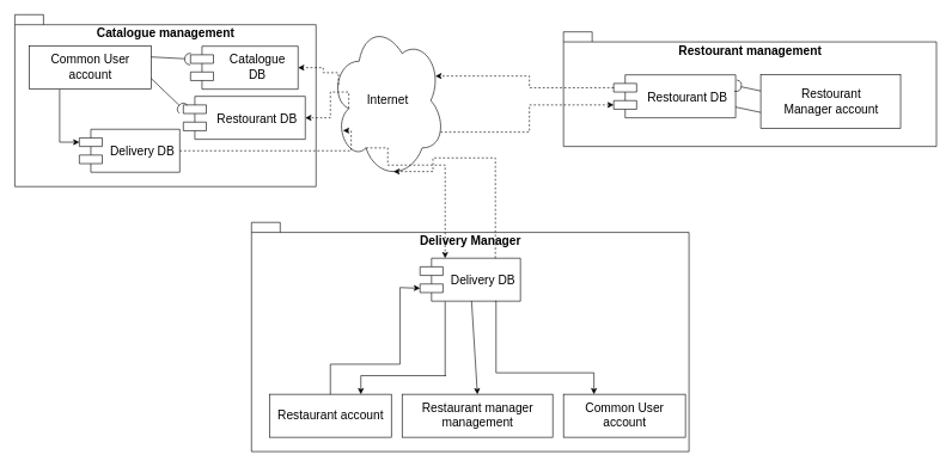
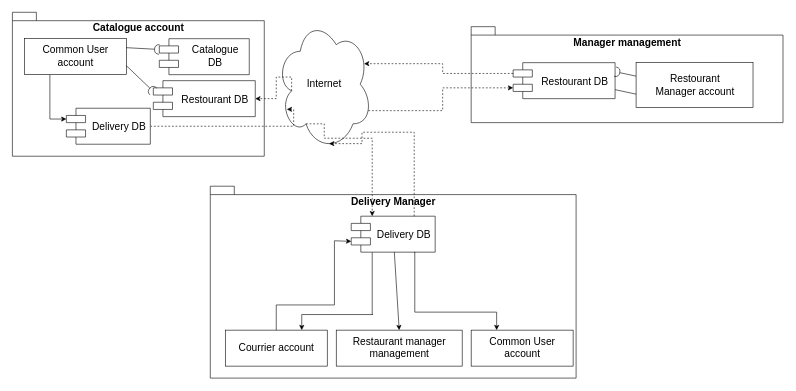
- <mxCell id="3" value="&lt;div&gt;Catalogue management&lt;/div&gt;" style="shape=folder;fontStyle=1;spacingTop=10;tabWidth=40;tabHeight=14;tabPosition=left;html=1;fontFamily=Helvetica;fontSize=17;fontColor=#000000;align=center;strokeColor=#000000;fillColor=#ffffff;verticalAlign=top;" vertex="1" parent="1"><mxGeometry x="20" y="20" width="420" height="240" as="geometry" /></mxCell>
+ <mxCell id="3" value="&lt;div&gt;Catalogue account&lt;/div&gt;" style="shape=folder;fontStyle=1;spacingTop=10;tabWidth=40;tabHeight=14;tabPosition=left;html=1;fontFamily=Helvetica;fontSize=17;fontColor=#000000;align=center;strokeColor=#000000;fillColor=#ffffff;verticalAlign=top;" vertex="1" parent="1"><mxGeometry x="20" y="20" width="420" height="240" as="geometry" /></mxCell>
- <mxCell id="8" value="Restourant management" style="shape=folder;fontStyle=1;spacingTop=10;tabWidth=40;tabHeight=14;tabPosition=left;html=1;fontSize=17;verticalAlign=top;align=center;" vertex="1" parent="1"><mxGeometry x="785" y="44" width="520" height="160" as="geometry" /></mxCell>
+ <mxCell id="8" value="Manager management" style="shape=folder;fontStyle=1;spacingTop=10;tabWidth=40;tabHeight=14;tabPosition=left;html=1;fontSize=17;verticalAlign=top;align=center;" vertex="1" parent="1"><mxGeometry x="785" y="44" width="520" height="160" as="geometry" /></mxCell>
- <mxCell id="4" style="edgeStyle=orthogonalEdgeStyle;rounded=0;jumpSize=0;orthogonalLoop=1;jettySize=auto;html=1;entryX=1;entryY=0.5;entryDx=0;entryDy=0;fontSize=17;dashed=1;exitX=0.07;exitY=0.4;exitDx=0;exitDy=0;exitPerimeter=0;align=center;" edge="1" parent="1" source="2" target="7"><mxGeometry relative="1" as="geometry"><Array as="points"><mxPoint x="450" y="101" /><mxPoint x="450" y="94" /></Array></mxGeometry></mxCell>
- <mxCell id="13" value="Restaurant account" style="html=1;fontFamily=Helvetica;fontSize=17;fontColor=#000000;align=center;strokeColor=#000000;fillColor=#ffffff;" vertex="1" parent="1"><mxGeometry x="375" y="550" width="170" height="60" as="geometry" /></mxCell>
+ <mxCell id="13" value="Courrier account" style="html=1;fontFamily=Helvetica;fontSize=17;fontColor=#000000;align=center;strokeColor=#000000;fillColor=#ffffff;" vertex="1" parent="1"><mxGeometry x="375" y="550" width="170" height="60" as="geometry" /></mxCell>
